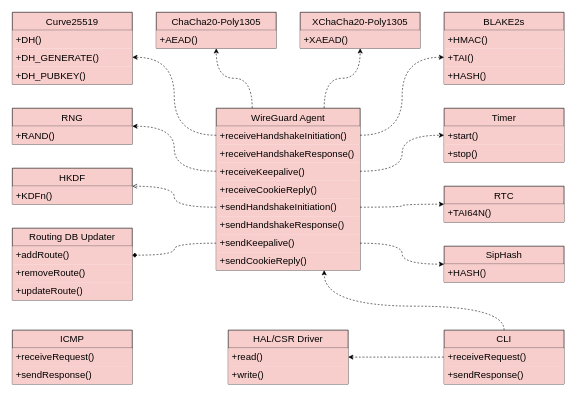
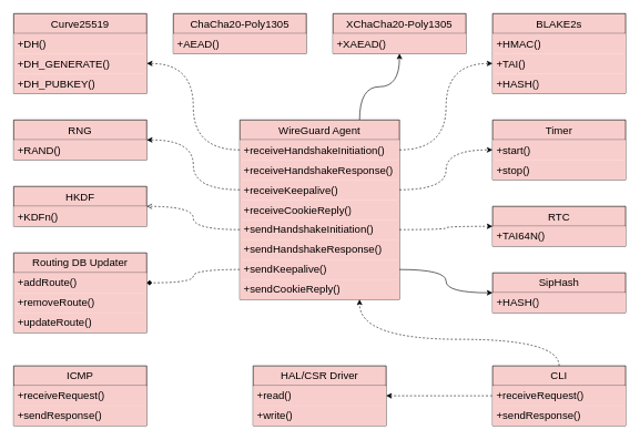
- <mxCell id="8" style="edgeStyle=orthogonalEdgeStyle;rounded=0;orthogonalLoop=1;jettySize=auto;html=1;exitX=0.75;exitY=0;exitDx=0;exitDy=0;curved=1;dashed=1;" edge="1" parent="1" source="11" target="30"><mxGeometry relative="1" as="geometry" /></mxCell>
+ <mxCell id="8" style="edgeStyle=orthogonalEdgeStyle;rounded=0;orthogonalLoop=1;jettySize=auto;html=1;exitX=0.75;exitY=0;exitDx=0;exitDy=0;curved=1;dashed=0;" edge="1" parent="1" source="11" target="30"><mxGeometry relative="1" as="geometry" /></mxCell>
- <mxCell id="9" style="edgeStyle=orthogonalEdgeStyle;rounded=0;orthogonalLoop=1;jettySize=auto;html=1;exitX=0.25;exitY=0;exitDx=0;exitDy=0;dashed=1;curved=1;" edge="1" parent="1" source="11" target="28"><mxGeometry relative="1" as="geometry" /></mxCell>
- <mxCell id="58" style="edgeStyle=orthogonalEdgeStyle;rounded=0;orthogonalLoop=1;jettySize=auto;html=1;exitX=1;exitY=0.5;exitDx=0;exitDy=0;curved=1;dashed=1;" edge="1" parent="1" source="18" target="56"><mxGeometry relative="1" as="geometry" /></mxCell>
+ <mxCell id="58" style="edgeStyle=orthogonalEdgeStyle;rounded=0;orthogonalLoop=1;jettySize=auto;html=1;exitX=1;exitY=0.5;exitDx=0;exitDy=0;curved=1;dashed=0;" edge="1" parent="1" source="18" target="56"><mxGeometry relative="1" as="geometry" /></mxCell>
